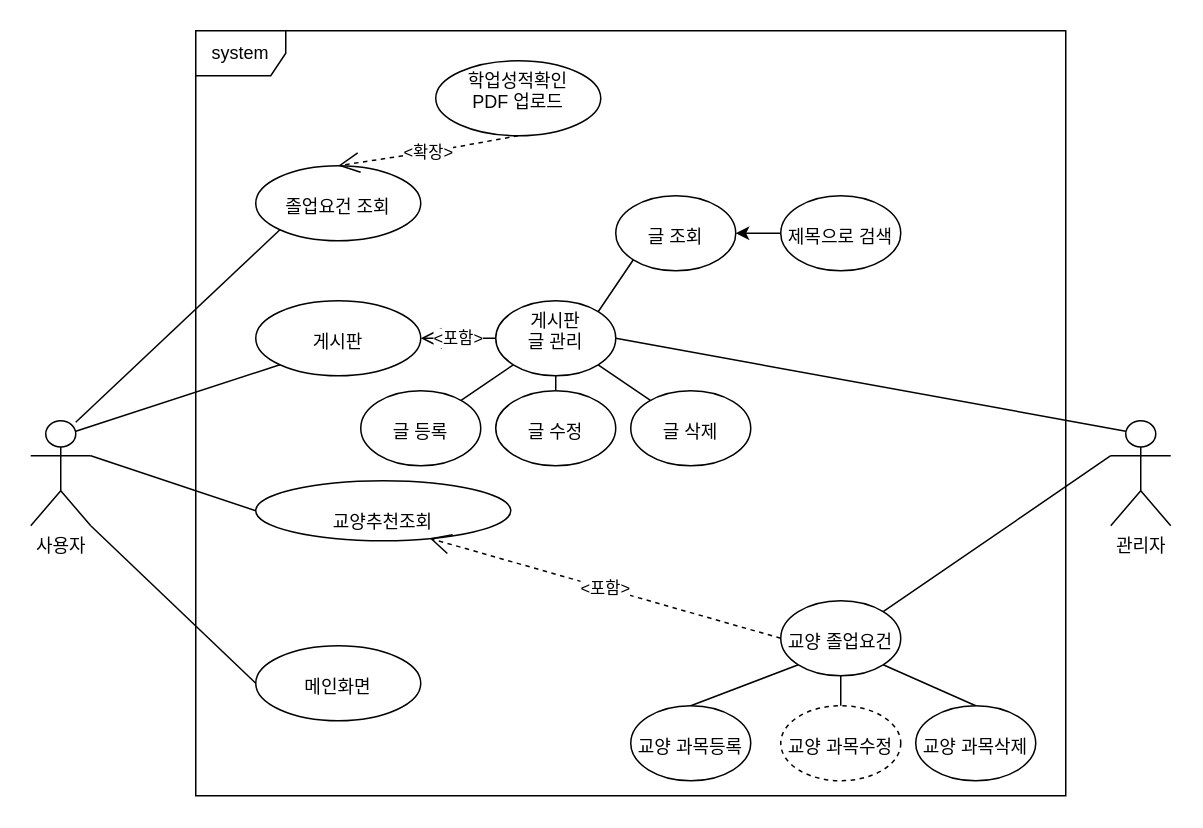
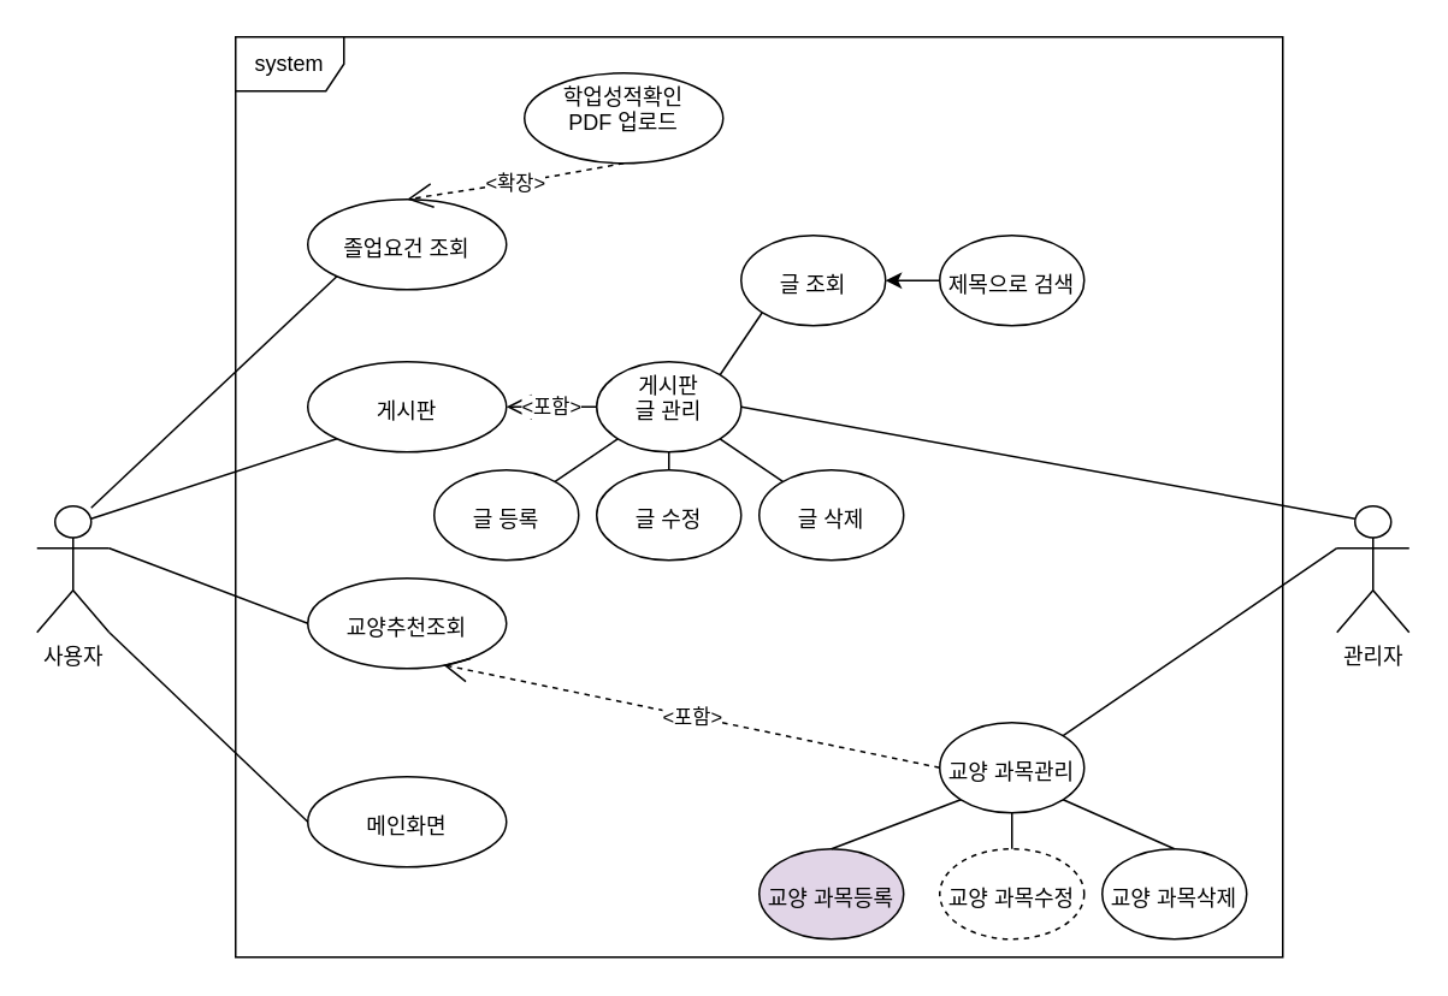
- <mxCell id="6" value="&lt;br&gt;교양추천조회" style="ellipse;whiteSpace=wrap;html=1;verticalAlign=top;fontStyle=0;" vertex="1" parent="1"><mxGeometry x="170" y="320" width="170" height="40" as="geometry" /></mxCell>
+ <mxCell id="6" value="&lt;br&gt;교양추천조회" style="ellipse;whiteSpace=wrap;html=1;verticalAlign=top;fontStyle=0;" vertex="1" parent="1"><mxGeometry x="170" y="320" width="110" height="50" as="geometry" /></mxCell>
- <mxCell id="15" value="&lt;br&gt;교양 졸업요건" style="ellipse;whiteSpace=wrap;html=1;verticalAlign=top;fontStyle=0;" vertex="1" parent="1"><mxGeometry x="520" y="400" width="80" height="50" as="geometry" /></mxCell>
+ <mxCell id="15" value="&lt;br&gt;교양 과목관리" style="ellipse;whiteSpace=wrap;html=1;verticalAlign=top;fontStyle=0;" vertex="1" parent="1"><mxGeometry x="520" y="400" width="80" height="50" as="geometry" /></mxCell>
- <mxCell id="18" value="&lt;br&gt;교양 과목등록" style="ellipse;whiteSpace=wrap;html=1;verticalAlign=top;fontStyle=0;" vertex="1" parent="1"><mxGeometry x="420" y="470" width="80" height="50" as="geometry" /></mxCell>
+ <mxCell id="18" value="&lt;br&gt;교양 과목등록" style="ellipse;whiteSpace=wrap;html=1;verticalAlign=top;fontStyle=0;fillColor=#e1d5e7;" vertex="1" parent="1"><mxGeometry x="420" y="470" width="80" height="50" as="geometry" /></mxCell>
